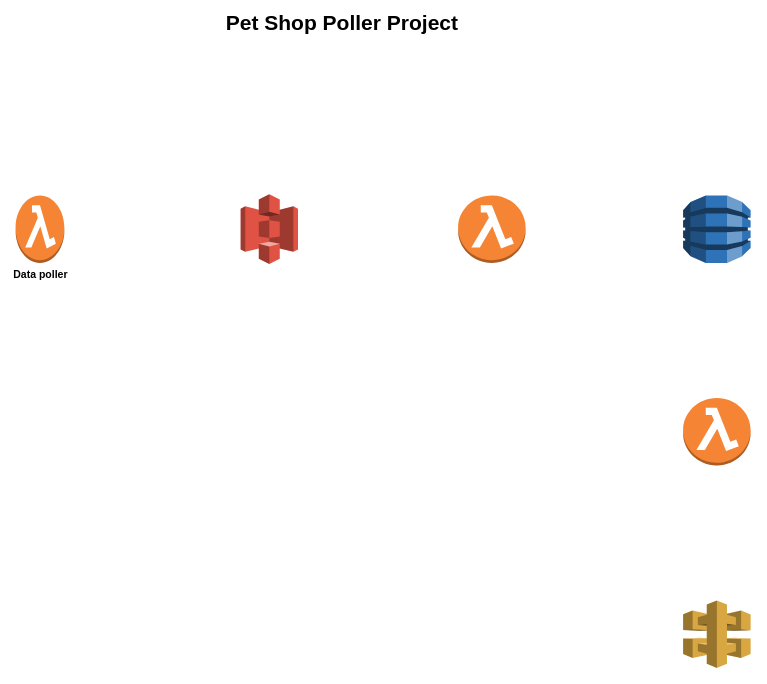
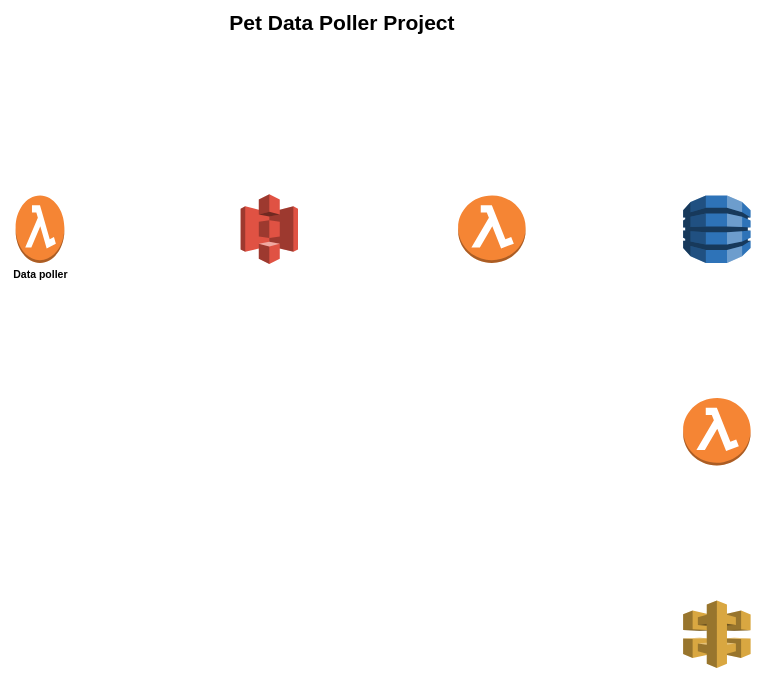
- <mxCell id="2" value="&lt;b&gt;&lt;font style=&quot;font-size: 28px&quot;&gt;Pet Shop Poller Project&lt;/font&gt;&lt;/b&gt;" style="text;html=1;align=center;verticalAlign=middle;resizable=0;points=[];autosize=1;" vertex="1" parent="1"><mxGeometry x="290" y="20" width="330" height="20" as="geometry" /></mxCell>
+ <mxCell id="2" value="&lt;b&gt;&lt;font style=&quot;font-size: 28px&quot;&gt;Pet Data Poller Project&lt;/font&gt;&lt;/b&gt;" style="text;html=1;align=center;verticalAlign=middle;resizable=0;points=[];autosize=1;" vertex="1" parent="1"><mxGeometry x="290" y="20" width="330" height="20" as="geometry" /></mxCell>
